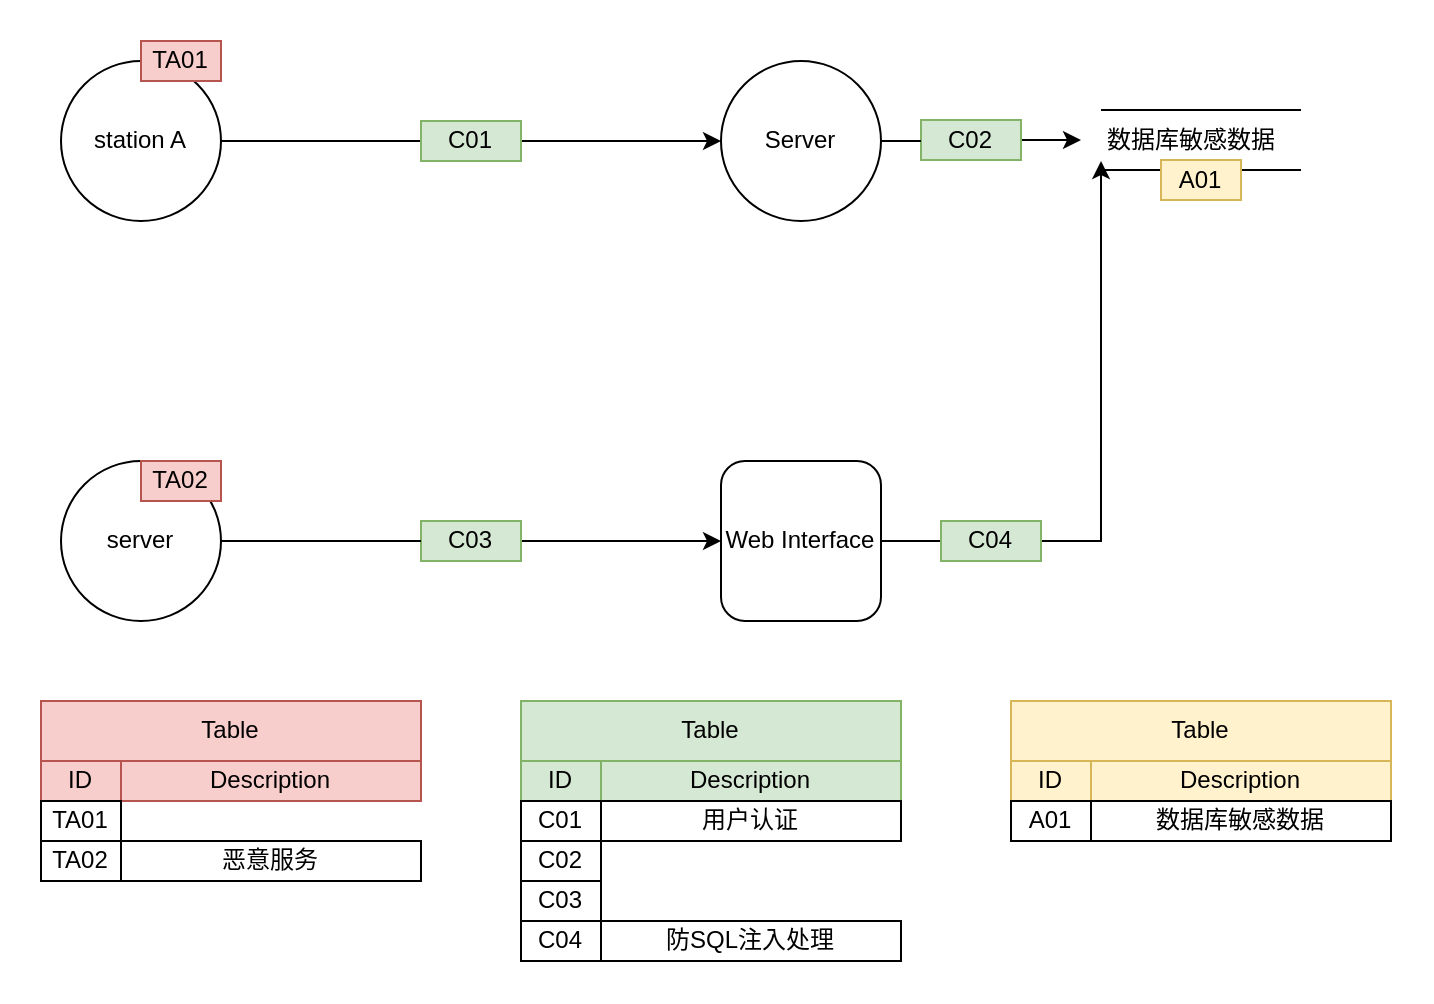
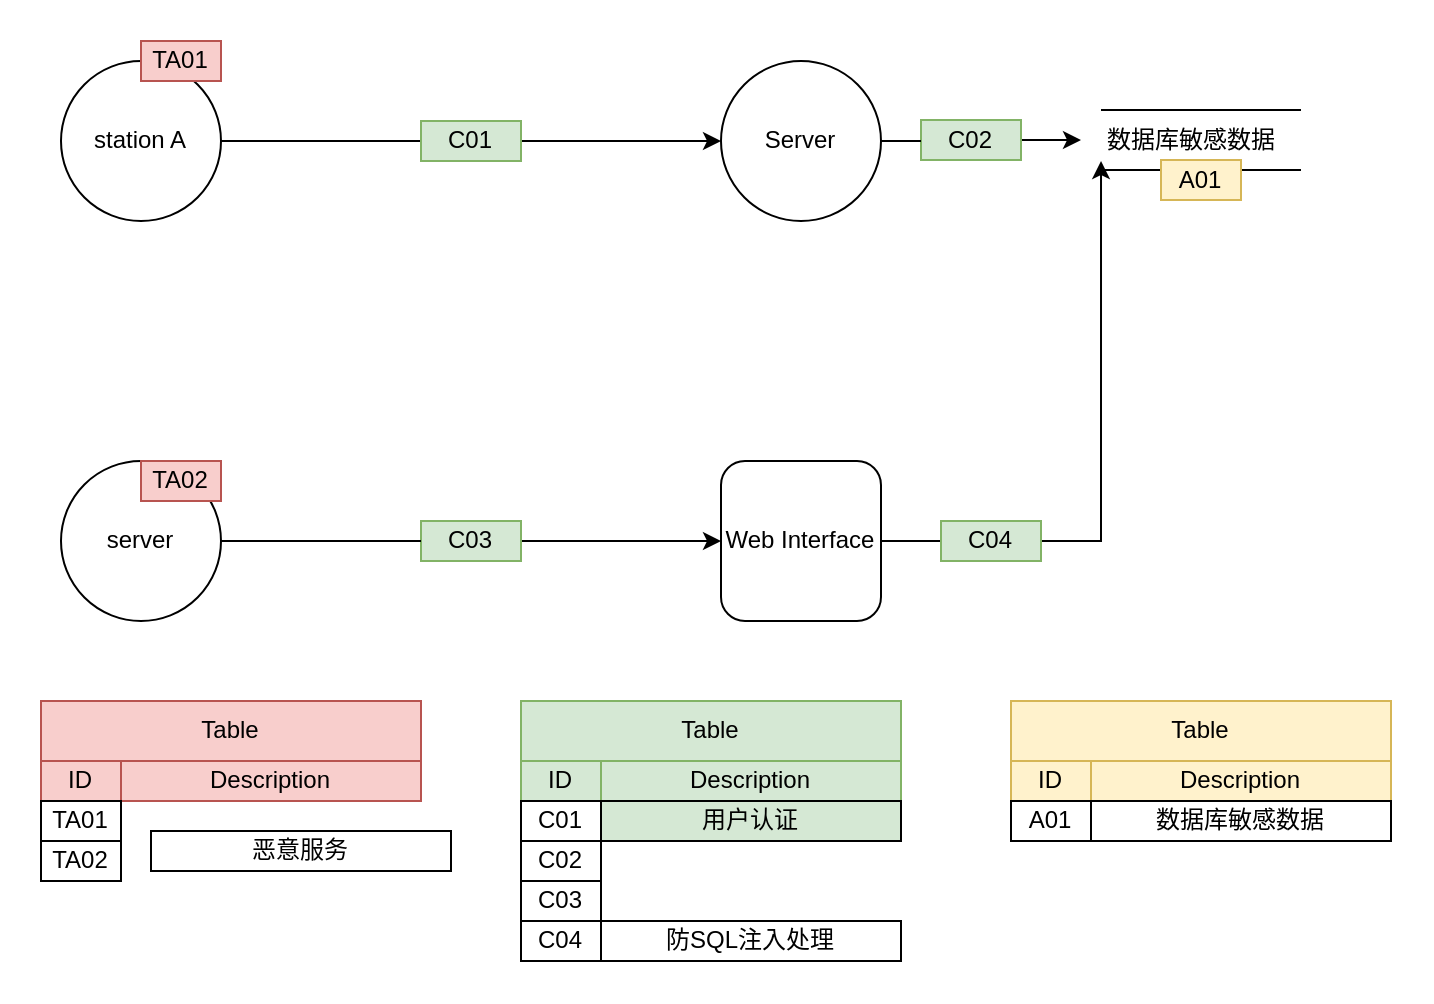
- <mxCell id="32" value="用户认证" style="rounded=0;whiteSpace=wrap;html=1;" vertex="1" parent="1"><mxGeometry x="300" y="400" width="150" height="20" as="geometry" /></mxCell>
+ <mxCell id="32" value="用户认证" style="rounded=0;whiteSpace=wrap;html=1;fillColor=#d5e8d4;" vertex="1" parent="1"><mxGeometry x="300" y="400" width="150" height="20" as="geometry" /></mxCell>
- <mxCell id="26" value="恶意服务" style="rounded=0;whiteSpace=wrap;html=1;" vertex="1" parent="1"><mxGeometry x="60" y="420" width="150" height="20" as="geometry" /></mxCell>
+ <mxCell id="26" value="恶意服务" style="rounded=0;whiteSpace=wrap;html=1;" vertex="1" parent="1"><mxGeometry x="75" y="415" width="150" height="20" as="geometry" /></mxCell>
